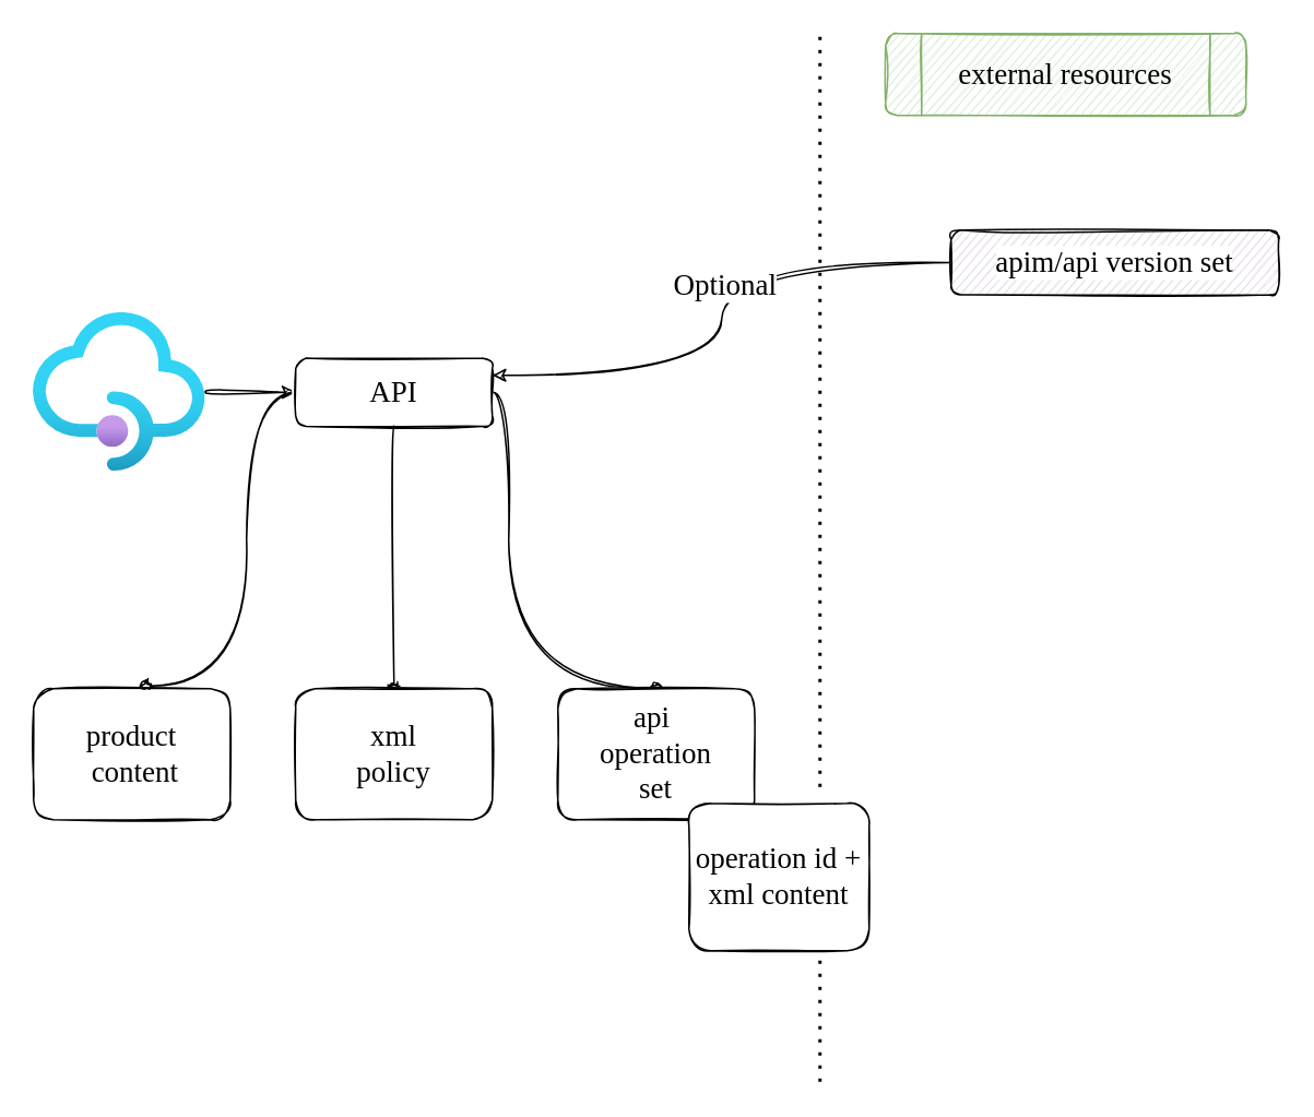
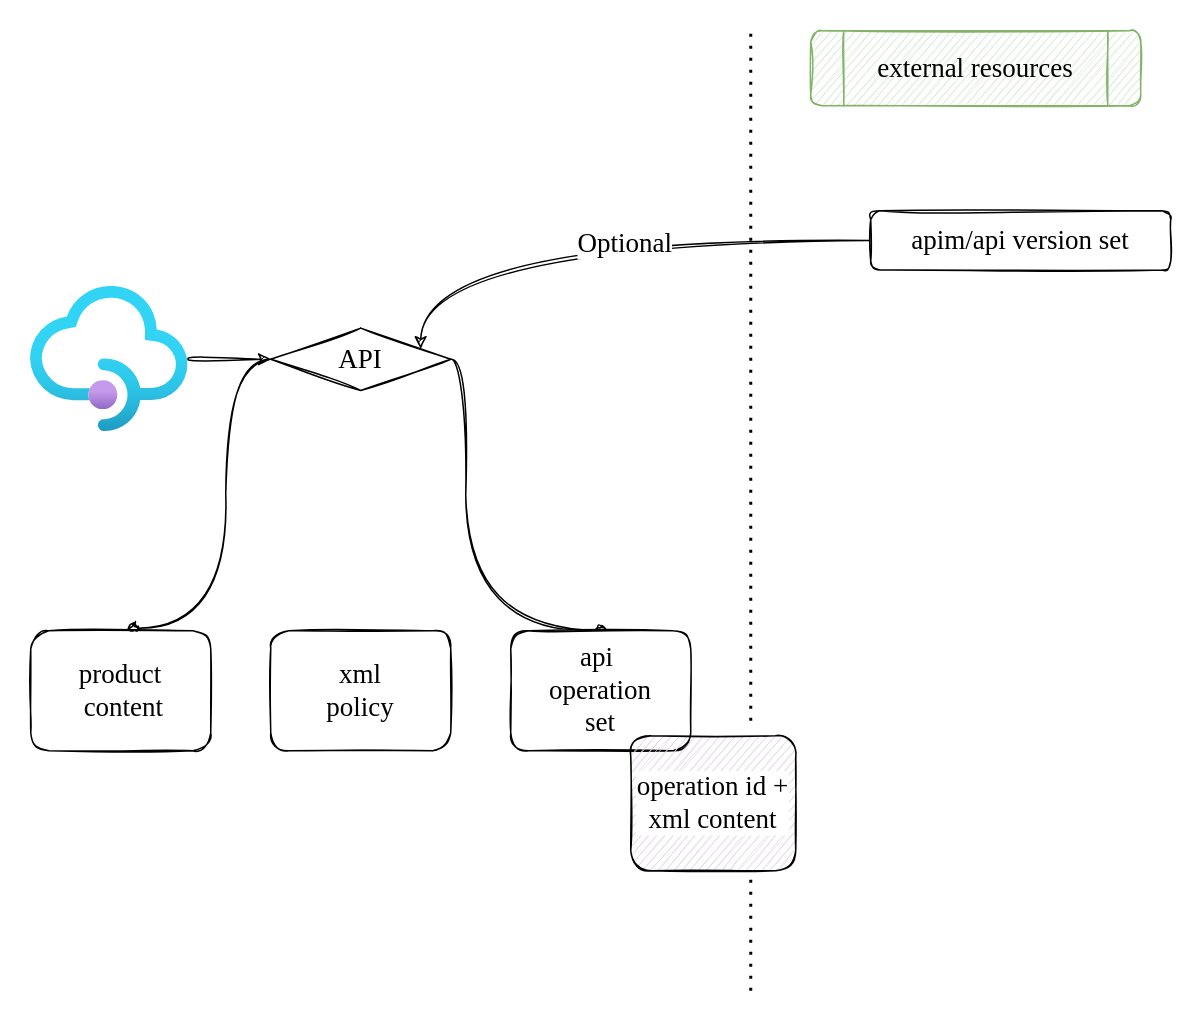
- <mxCell id="6" value="apim/api version set" style="whiteSpace=wrap;html=1;verticalAlign=middle;labelBackgroundColor=default;rounded=1;sketch=1;fontSize=18;fontFamily=Architects Daughter;fontSource=https%3A%2F%2Ffonts.googleapis.com%2Fcss%3Ffamily%3DArchitects%2BDaughter;fillColor=#e1d5e7;" parent="1" vertex="1"><mxGeometry x="580" y="140" width="200" height="39.54" as="geometry" /></mxCell>
+ <mxCell id="6" value="apim/api version set" style="whiteSpace=wrap;html=1;verticalAlign=middle;labelBackgroundColor=default;rounded=1;sketch=1;fontSize=18;fontFamily=Architects Daughter;fontSource=https%3A%2F%2Ffonts.googleapis.com%2Fcss%3Ffamily%3DArchitects%2BDaughter;" parent="1" vertex="1"><mxGeometry x="580" y="140" width="200" height="39.54" as="geometry" /></mxCell>
- <mxCell id="12" value="API" style="whiteSpace=wrap;html=1;verticalAlign=middle;labelBackgroundColor=default;sketch=1;rounded=1;fontSize=18;fontFamily=Architects Daughter;fontSource=https%3A%2F%2Ffonts.googleapis.com%2Fcss%3Ffamily%3DArchitects%2BDaughter;" parent="1" vertex="1"><mxGeometry x="180" y="218.23" width="120" height="41.54" as="geometry" /></mxCell>
+ <mxCell id="12" value="API" style="rhombus;whiteSpace=wrap;html=1;verticalAlign=middle;labelBackgroundColor=default;sketch=1;fontSize=18;fontFamily=Architects Daughter;fontSource=https%3A%2F%2Ffonts.googleapis.com%2Fcss%3Ffamily%3DArchitects%2BDaughter;" parent="1" vertex="1"><mxGeometry x="180" y="218.23" width="120" height="41.54" as="geometry" /></mxCell>
- <mxCell id="10" style="edgeStyle=orthogonalEdgeStyle;curved=1;rounded=0;sketch=1;orthogonalLoop=1;jettySize=auto;html=1;fontFamily=Architects Daughter;fontSource=https%3A%2F%2Ffonts.googleapis.com%2Fcss%3Ffamily%3DArchitects%2BDaughter;fontSize=18;endArrow=oval;endFill=0;" edge="1" parent="1" source="12" target="13"><mxGeometry relative="1" as="geometry" /></mxCell>
- <mxCell id="16" value="operation id +&lt;br&gt;xml content" style="whiteSpace=wrap;html=1;fontSize=18;fontFamily=Architects Daughter;labelBackgroundColor=default;sketch=1;rounded=1;fontSource=https%3A%2F%2Ffonts.googleapis.com%2Fcss%3Ffamily%3DArchitects%2BDaughter;" vertex="1" parent="1"><mxGeometry x="420" y="490" width="110" height="90" as="geometry" /></mxCell>
+ <mxCell id="16" value="operation id +&lt;br&gt;xml content" style="whiteSpace=wrap;html=1;fontSize=18;fontFamily=Architects Daughter;labelBackgroundColor=default;sketch=1;rounded=1;fontSource=https%3A%2F%2Ffonts.googleapis.com%2Fcss%3Ffamily%3DArchitects%2BDaughter;fillColor=#e1d5e7;" vertex="1" parent="1"><mxGeometry x="420" y="490" width="110" height="90" as="geometry" /></mxCell>
